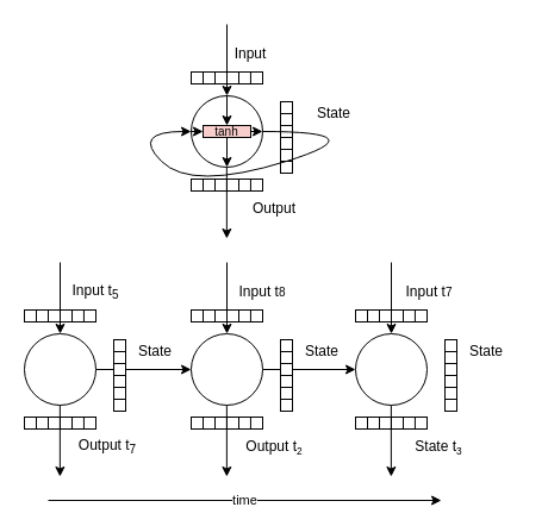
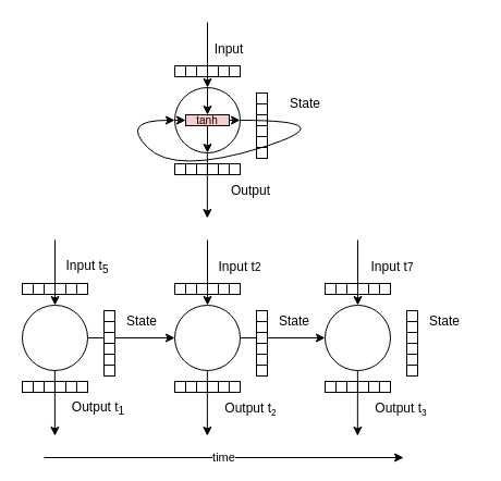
- <mxCell id="86" value="Input t&lt;span style=&quot;font-size: 10px;&quot;&gt;8&lt;/span&gt;" style="text;html=1;align=center;verticalAlign=middle;whiteSpace=wrap;rounded=0;" vertex="1" parent="1"><mxGeometry x="190" y="230" width="60" height="30" as="geometry" /></mxCell>
+ <mxCell id="86" value="Input t&lt;span style=&quot;font-size: 10px;&quot;&gt;2&lt;/span&gt;" style="text;html=1;align=center;verticalAlign=middle;whiteSpace=wrap;rounded=0;" vertex="1" parent="1"><mxGeometry x="190" y="230" width="60" height="30" as="geometry" /></mxCell>
- <mxCell id="60" value="Output t&lt;sub&gt;7&lt;/sub&gt;" style="text;html=1;align=center;verticalAlign=middle;whiteSpace=wrap;rounded=0;" vertex="1" parent="1"><mxGeometry x="60" y="360" width="60" height="30" as="geometry" /></mxCell>
+ <mxCell id="60" value="Output t&lt;sub&gt;1&lt;/sub&gt;" style="text;html=1;align=center;verticalAlign=middle;whiteSpace=wrap;rounded=0;" vertex="1" parent="1"><mxGeometry x="60" y="360" width="60" height="30" as="geometry" /></mxCell>
- <mxCell id="115" value="State t&lt;span style=&quot;font-size: 10px;&quot;&gt;&lt;sub&gt;3&lt;/sub&gt;&lt;/span&gt;" style="text;html=1;align=center;verticalAlign=middle;whiteSpace=wrap;rounded=0;" vertex="1" parent="1"><mxGeometry x="338" y="360" width="60" height="30" as="geometry" /></mxCell>
+ <mxCell id="115" value="Output t&lt;span style=&quot;font-size: 10px;&quot;&gt;&lt;sub&gt;3&lt;/sub&gt;&lt;/span&gt;" style="text;html=1;align=center;verticalAlign=middle;whiteSpace=wrap;rounded=0;" vertex="1" parent="1"><mxGeometry x="338" y="360" width="60" height="30" as="geometry" /></mxCell>
